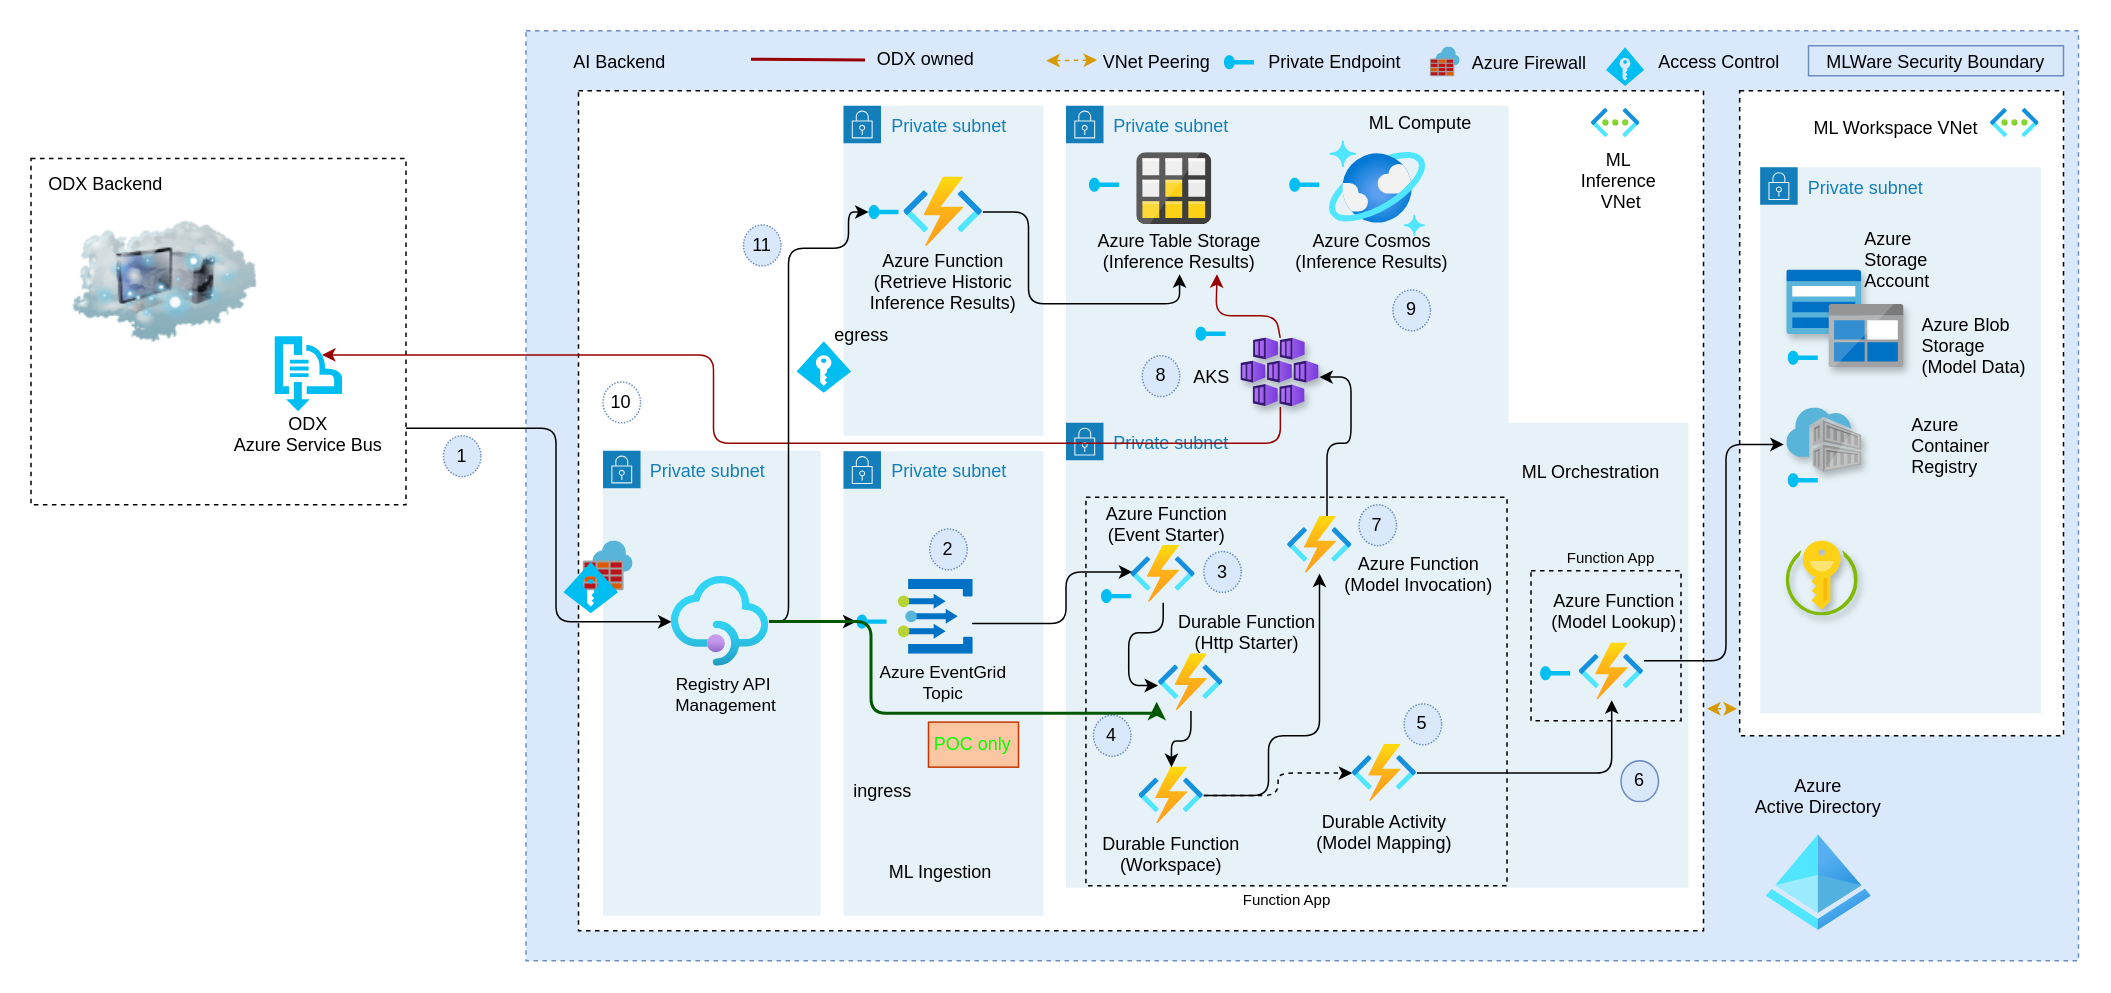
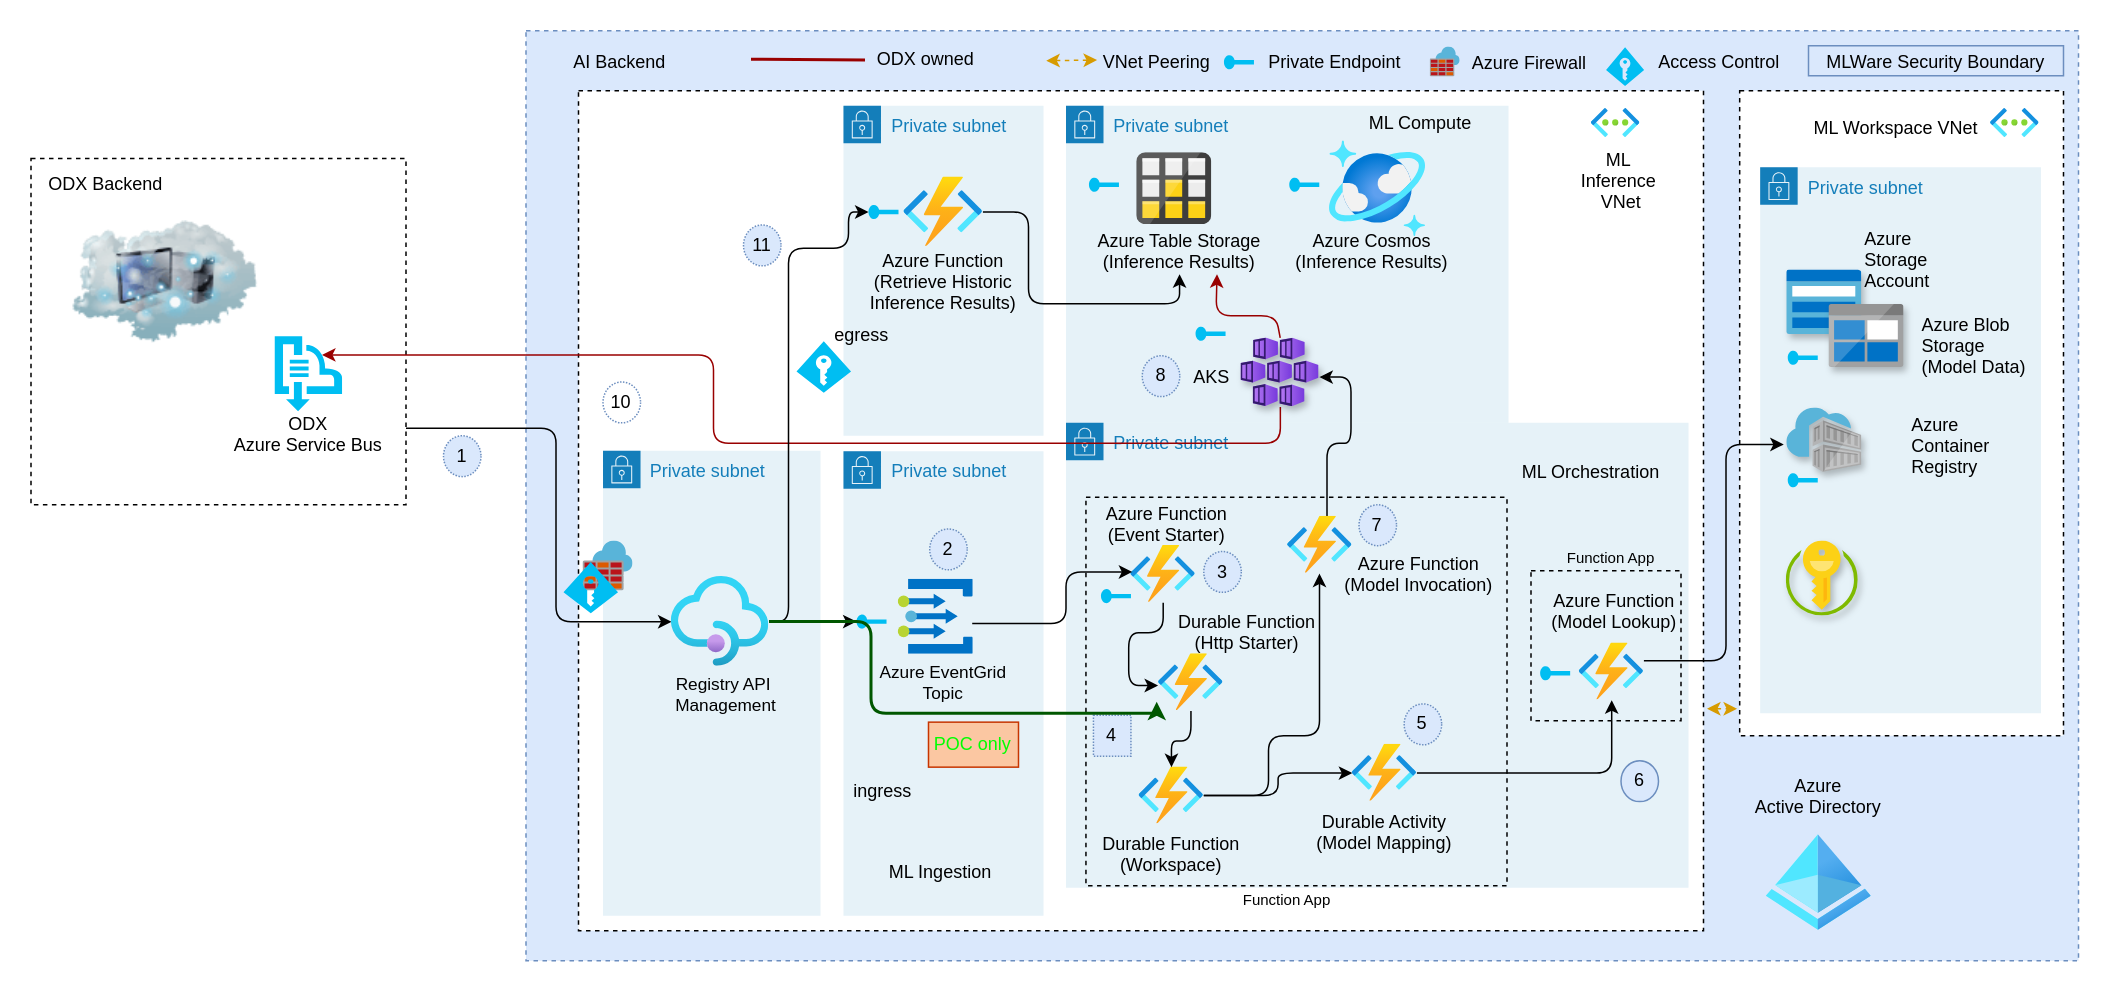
- <mxCell id="102" value="9" style="ellipse;whiteSpace=wrap;dashed=1;dashPattern=1 1;fillColor=#dae8fc;strokeColor=#6c8ebf;" parent="1" vertex="1"><mxGeometry x="927.95" y="192.75" width="25" height="27.25" as="geometry" /></mxCell>
- <mxCell id="97" value="4" style="ellipse;whiteSpace=wrap;dashed=1;dashPattern=1 1;fillColor=#dae8fc;strokeColor=#6c8ebf;" parent="1" vertex="1"><mxGeometry x="728.3" y="476.37" width="25" height="27.25" as="geometry" /></mxCell>
+ <mxCell id="97" value="4" style="whiteSpace=wrap;dashed=1;dashPattern=1 1;fillColor=#dae8fc;strokeColor=#6c8ebf;rounded=0;" parent="1" vertex="1"><mxGeometry x="728.3" y="476.37" width="25" height="27.25" as="geometry" /></mxCell>
- <mxCell id="65" style="edgeStyle=orthogonalEdgeStyle;rounded=1;orthogonalLoop=1;jettySize=auto;html=1;fontSize=10;fontColor=default;dashed=1;" parent="1" source="67" target="73" edge="1"><mxGeometry relative="1" as="geometry" /></mxCell>
+ <mxCell id="65" style="edgeStyle=orthogonalEdgeStyle;rounded=1;orthogonalLoop=1;jettySize=auto;html=1;fontSize=10;fontColor=default;" parent="1" source="67" target="73" edge="1"><mxGeometry relative="1" as="geometry" /></mxCell>
